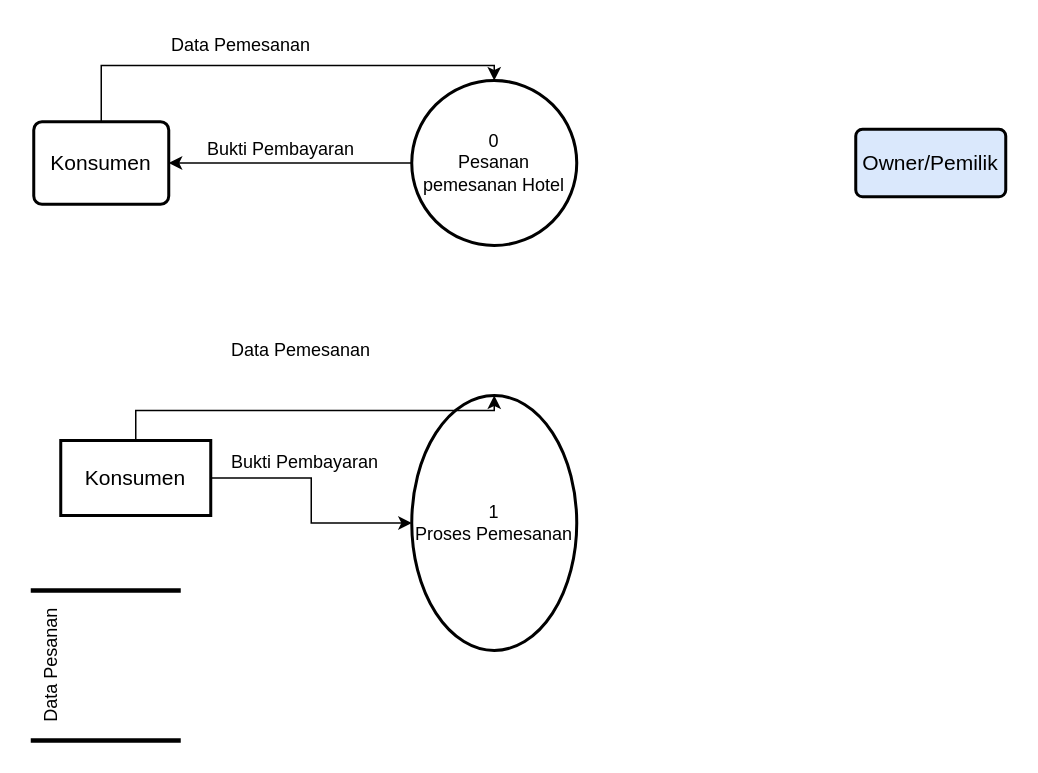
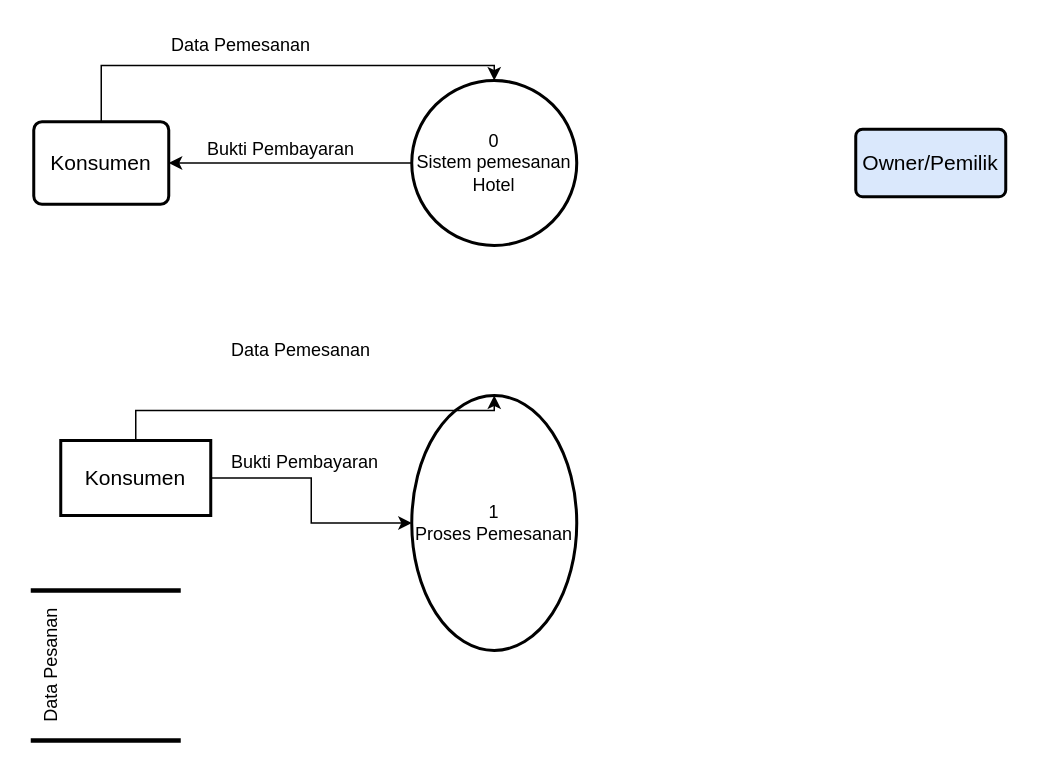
- <mxCell id="6" value="0&lt;br&gt;Pesanan pemesanan Hotel" style="strokeWidth=2;html=1;shape=mxgraph.flowchart.start_2;whiteSpace=wrap;" vertex="1" parent="1"><mxGeometry x="274" y="53" width="110" height="110" as="geometry" /></mxCell>
+ <mxCell id="6" value="0&lt;br&gt;Sistem pemesanan Hotel" style="strokeWidth=2;html=1;shape=mxgraph.flowchart.start_2;whiteSpace=wrap;" vertex="1" parent="1"><mxGeometry x="274" y="53" width="110" height="110" as="geometry" /></mxCell>
